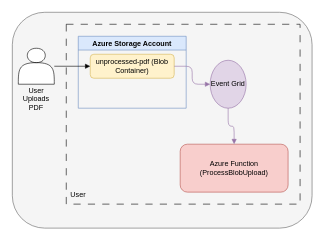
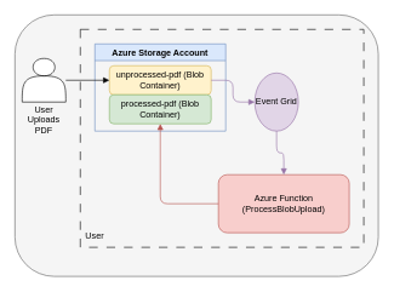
+ <mxCell id="5" value="processed-pdf (Blob Container)" style="rounded=1;whiteSpace=wrap;html=1;fillColor=#d5e8d4;strokeColor=#82b366;" parent="3" vertex="1"><mxGeometry x="20" y="70" width="140" height="40" as="geometry" /></mxCell>
+ <mxCell id="10" style="edgeStyle=orthogonalEdgeStyle;endArrow=block;html=1;strokeColor=#b85450;" parent="1" source="7" target="5" edge="1"><mxGeometry relative="1" as="geometry" /></mxCell>
